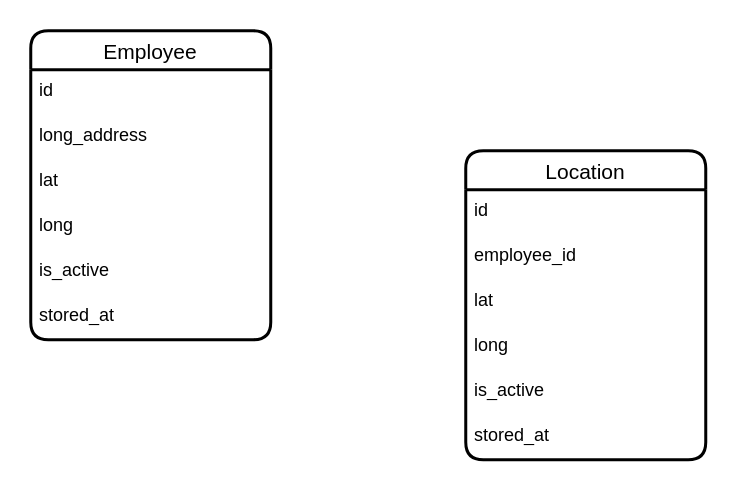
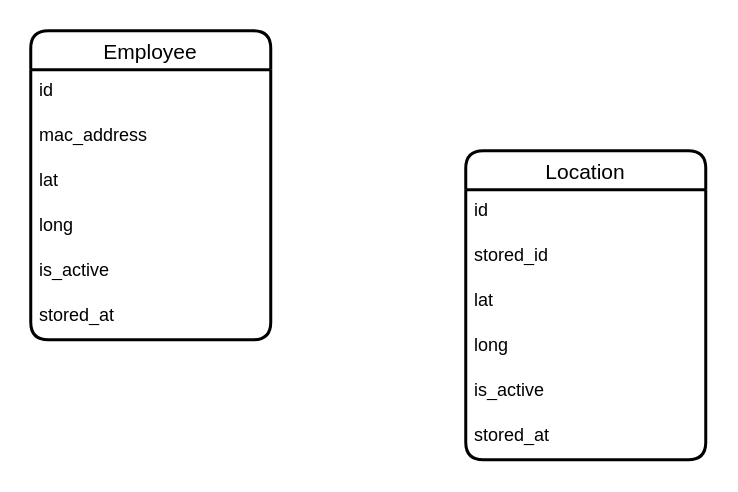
- <mxCell id="11" value="long_address" style="text;strokeColor=none;fillColor=none;spacingLeft=4;spacingRight=4;overflow=hidden;rotatable=0;points=[[0,0.5],[1,0.5]];portConstraint=eastwest;fontSize=12;whiteSpace=wrap;html=1;" vertex="1" parent="9"><mxGeometry y="56" width="160" height="30" as="geometry" /></mxCell>
+ <mxCell id="11" value="mac_address" style="text;strokeColor=none;fillColor=none;spacingLeft=4;spacingRight=4;overflow=hidden;rotatable=0;points=[[0,0.5],[1,0.5]];portConstraint=eastwest;fontSize=12;whiteSpace=wrap;html=1;" vertex="1" parent="9"><mxGeometry y="56" width="160" height="30" as="geometry" /></mxCell>
- <mxCell id="4" value="employee_id" style="text;strokeColor=none;fillColor=none;spacingLeft=4;spacingRight=4;overflow=hidden;rotatable=0;points=[[0,0.5],[1,0.5]];portConstraint=eastwest;fontSize=12;whiteSpace=wrap;html=1;" parent="2" vertex="1"><mxGeometry y="56" width="160" height="30" as="geometry" /></mxCell>
+ <mxCell id="4" value="stored_id" style="text;strokeColor=none;fillColor=none;spacingLeft=4;spacingRight=4;overflow=hidden;rotatable=0;points=[[0,0.5],[1,0.5]];portConstraint=eastwest;fontSize=12;whiteSpace=wrap;html=1;" parent="2" vertex="1"><mxGeometry y="56" width="160" height="30" as="geometry" /></mxCell>
